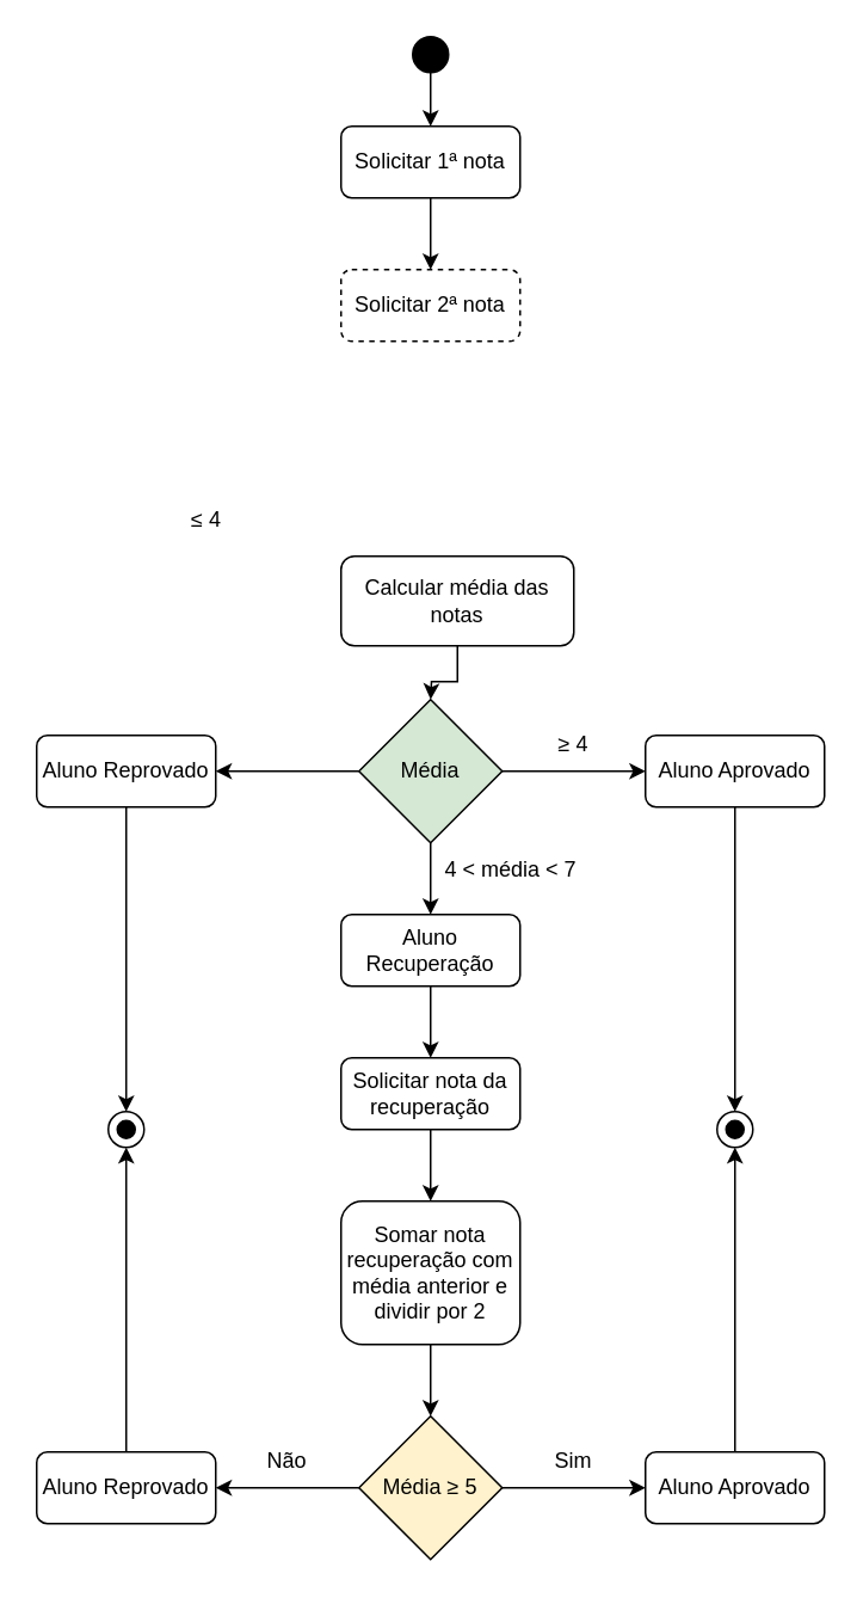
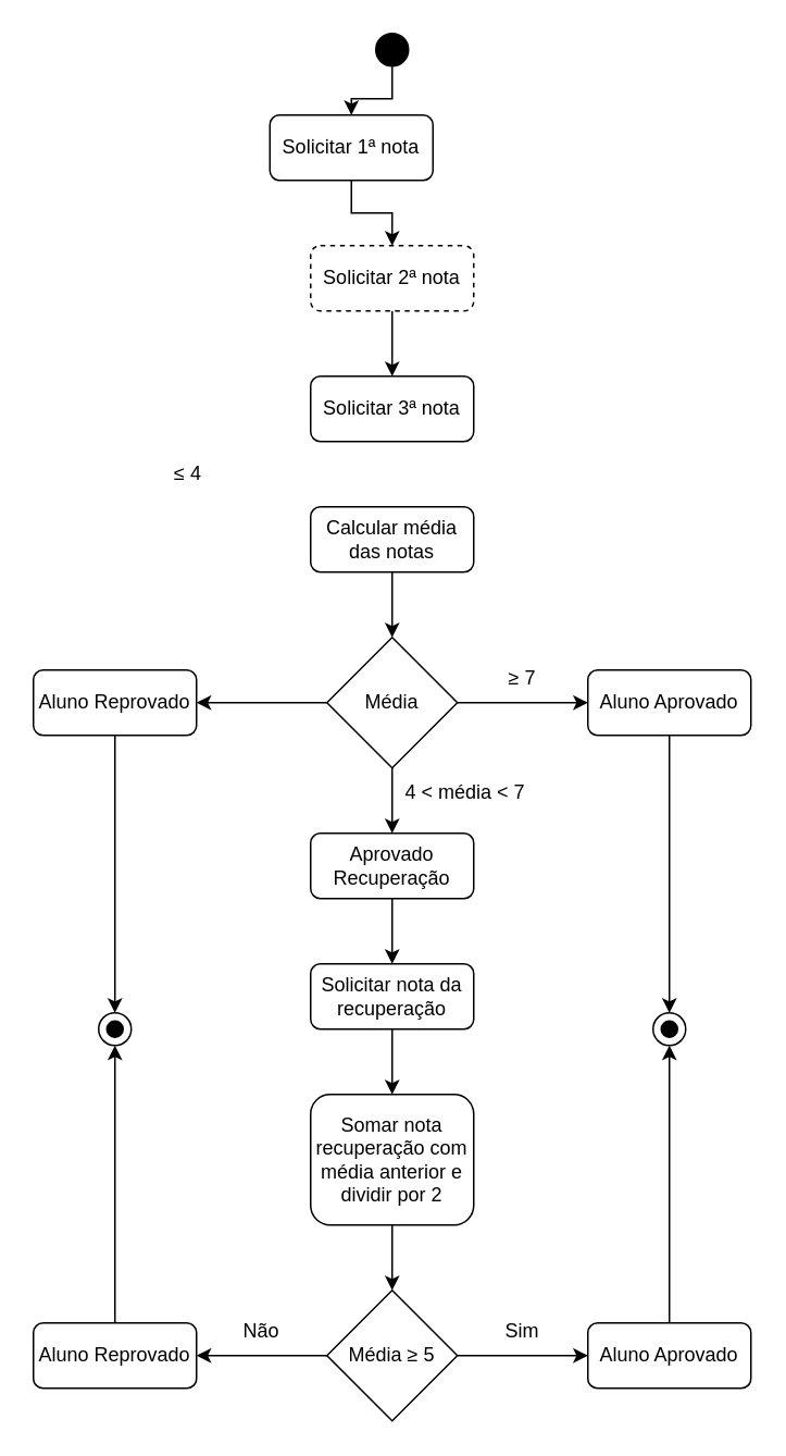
- <mxCell id="5" value="Solicitar 1ª nota" style="rounded=1;whiteSpace=wrap;html=1;" vertex="1" parent="1"><mxGeometry x="190" y="70" width="100" height="40" as="geometry" /></mxCell>
+ <mxCell id="5" value="Solicitar 1ª nota" style="rounded=1;whiteSpace=wrap;html=1;" vertex="1" parent="1"><mxGeometry x="165" y="70" width="100" height="40" as="geometry" /></mxCell>
+ <mxCell id="38" style="edgeStyle=orthogonalEdgeStyle;rounded=0;orthogonalLoop=1;jettySize=auto;html=1;entryX=0.5;entryY=0;entryDx=0;entryDy=0;" edge="1" parent="1" source="39" target="40"><mxGeometry relative="1" as="geometry" /></mxCell>
+ <mxCell id="40" value="Solicitar 3ª nota" style="rounded=1;whiteSpace=wrap;html=1;" vertex="1" parent="1"><mxGeometry x="190" y="230" width="100" height="40" as="geometry" /></mxCell>
- <mxCell id="7" value="Calcular média das notas" style="rounded=1;whiteSpace=wrap;html=1;" vertex="1" parent="1"><mxGeometry x="190" y="310" width="130" height="50" as="geometry" /></mxCell>
+ <mxCell id="7" value="Calcular média das notas" style="rounded=1;whiteSpace=wrap;html=1;" vertex="1" parent="1"><mxGeometry x="190" y="310" width="100" height="40" as="geometry" /></mxCell>
- <mxCell id="15" value="≥ 4" style="text;html=1;strokeColor=none;fillColor=none;align=center;verticalAlign=middle;whiteSpace=wrap;rounded=0;" vertex="1" parent="1"><mxGeometry x="290" y="400" width="60" height="30" as="geometry" /></mxCell>
+ <mxCell id="15" value="≥ 7" style="text;html=1;strokeColor=none;fillColor=none;align=center;verticalAlign=middle;whiteSpace=wrap;rounded=0;" vertex="1" parent="1"><mxGeometry x="290" y="400" width="60" height="30" as="geometry" /></mxCell>
- <mxCell id="11" value="Média" style="rhombus;whiteSpace=wrap;html=1;fillColor=#d5e8d4;" vertex="1" parent="1"><mxGeometry x="200" y="390" width="80" height="80" as="geometry" /></mxCell>
+ <mxCell id="11" value="Média" style="rhombus;whiteSpace=wrap;html=1;" vertex="1" parent="1"><mxGeometry x="200" y="390" width="80" height="80" as="geometry" /></mxCell>
- <mxCell id="20" value="Aluno Recuperação" style="rounded=1;whiteSpace=wrap;html=1;" vertex="1" parent="1"><mxGeometry x="190" y="510" width="100" height="40" as="geometry" /></mxCell>
+ <mxCell id="20" value="Aprovado Recuperação" style="rounded=1;whiteSpace=wrap;html=1;" vertex="1" parent="1"><mxGeometry x="190" y="510" width="100" height="40" as="geometry" /></mxCell>
- <mxCell id="27" value="Média ≥ 5" style="rhombus;whiteSpace=wrap;html=1;fillColor=#fff2cc;" vertex="1" parent="1"><mxGeometry x="200" y="790" width="80" height="80" as="geometry" /></mxCell>
+ <mxCell id="27" value="Média ≥ 5" style="rhombus;whiteSpace=wrap;html=1;" vertex="1" parent="1"><mxGeometry x="200" y="790" width="80" height="80" as="geometry" /></mxCell>
